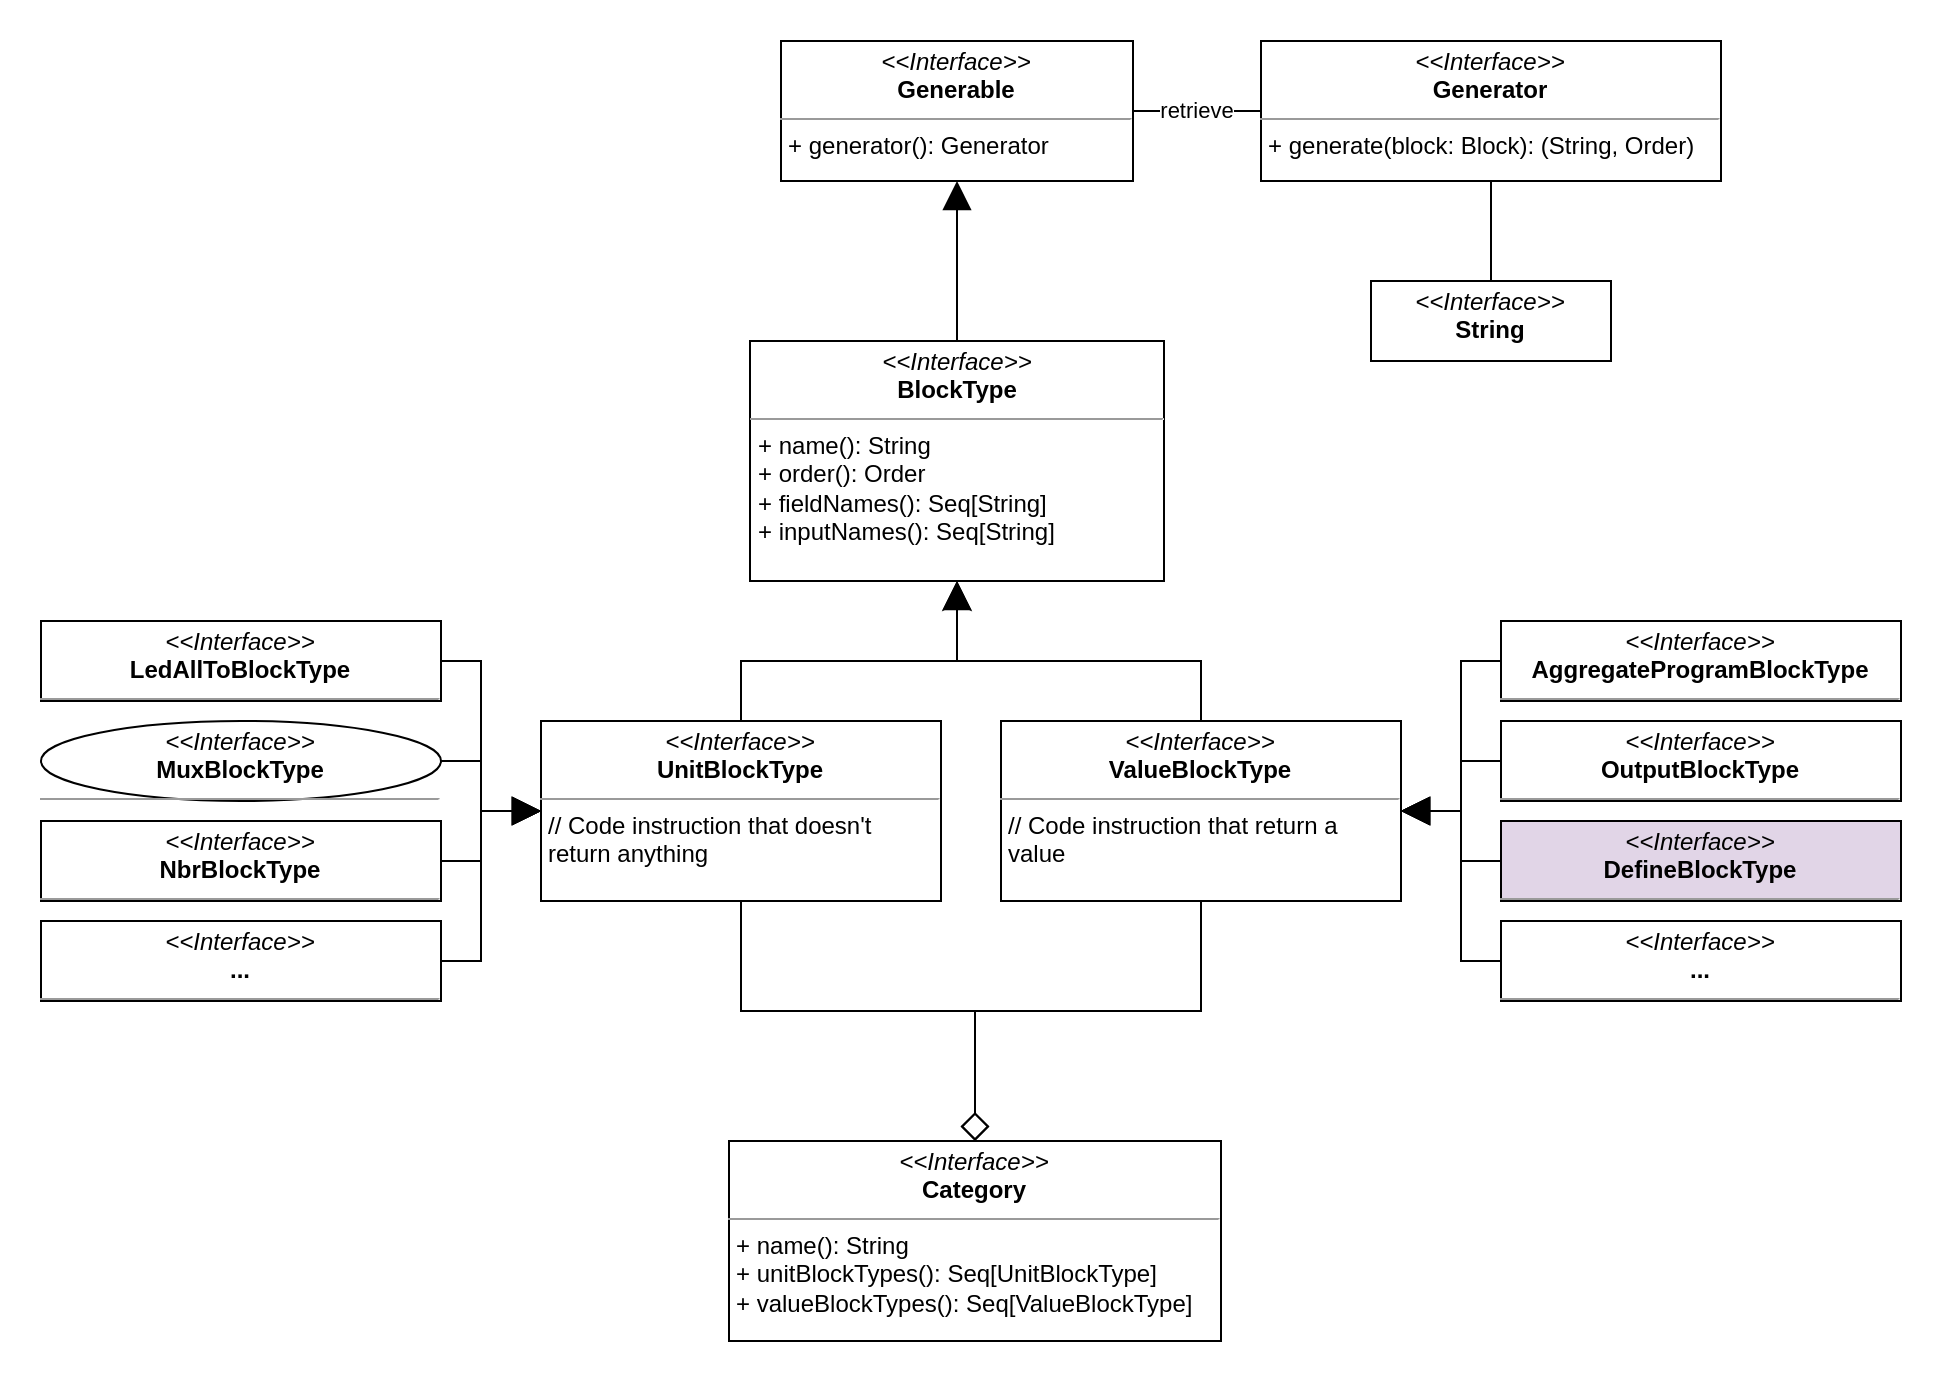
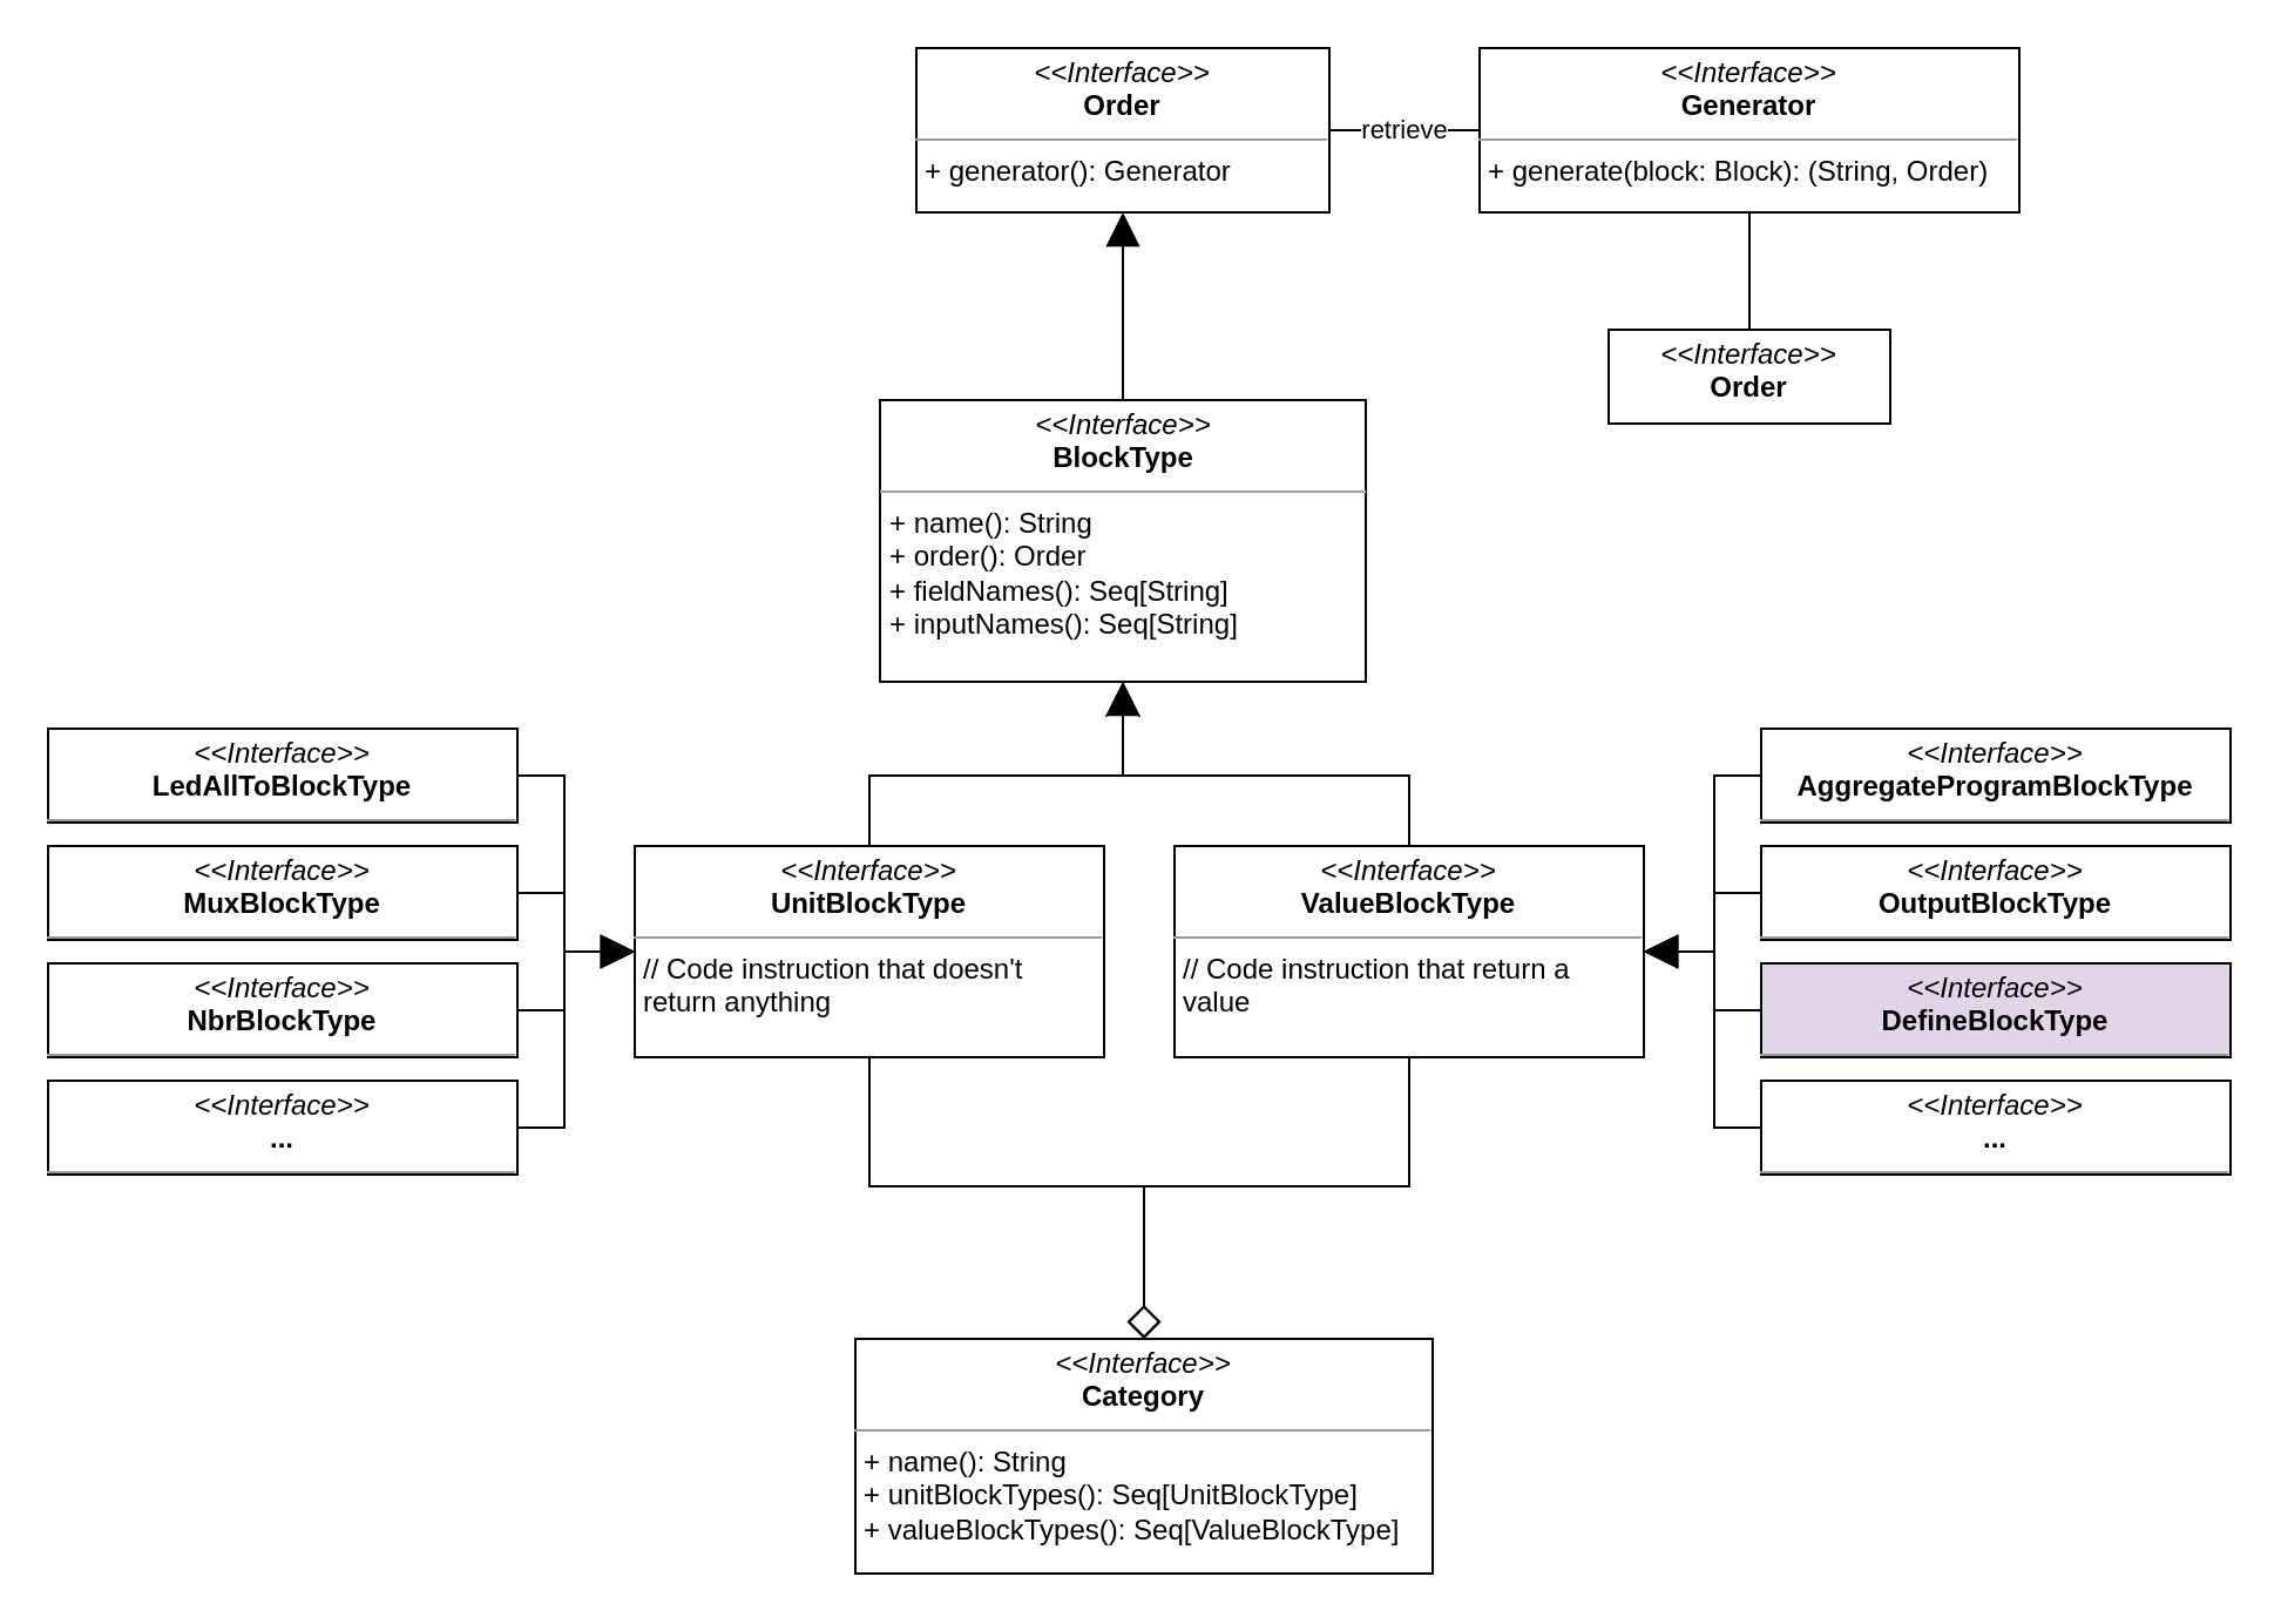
- <mxCell id="3" value="&lt;p style=&quot;margin:0px;margin-top:4px;text-align:center;&quot;&gt;&lt;i&gt;&amp;lt;&amp;lt;Interface&amp;gt;&amp;gt;&lt;/i&gt;&lt;br&gt;&lt;b&gt;Generable&lt;/b&gt;&lt;/p&gt;&lt;hr size=&quot;1&quot;&gt;&lt;p style=&quot;margin:0px;margin-left:4px;&quot;&gt;+ generator(): Generator&lt;/p&gt;" style="verticalAlign=top;align=left;overflow=fill;fontSize=12;fontFamily=Helvetica;html=1;" vertex="1" parent="1"><mxGeometry x="390" y="20" width="176" height="70" as="geometry" /></mxCell>
+ <mxCell id="3" value="&lt;p style=&quot;margin:0px;margin-top:4px;text-align:center;&quot;&gt;&lt;i&gt;&amp;lt;&amp;lt;Interface&amp;gt;&amp;gt;&lt;/i&gt;&lt;br&gt;&lt;b&gt;Order&lt;/b&gt;&lt;/p&gt;&lt;hr size=&quot;1&quot;&gt;&lt;p style=&quot;margin:0px;margin-left:4px;&quot;&gt;+ generator(): Generator&lt;/p&gt;" style="verticalAlign=top;align=left;overflow=fill;fontSize=12;fontFamily=Helvetica;html=1;" vertex="1" parent="1"><mxGeometry x="390" y="20" width="176" height="70" as="geometry" /></mxCell>
- <mxCell id="6" value="&lt;p style=&quot;margin:0px;margin-top:4px;text-align:center;&quot;&gt;&lt;i&gt;&amp;lt;&amp;lt;Interface&amp;gt;&amp;gt;&lt;/i&gt;&lt;br&gt;&lt;b&gt;String&lt;/b&gt;&lt;/p&gt;&lt;p style=&quot;margin:0px;margin-left:4px;&quot;&gt;&lt;br&gt;&lt;/p&gt;" style="verticalAlign=top;align=left;overflow=fill;fontSize=12;fontFamily=Helvetica;html=1;" vertex="1" parent="1"><mxGeometry x="685" y="140" width="120" height="40" as="geometry" /></mxCell>
+ <mxCell id="6" value="&lt;p style=&quot;margin:0px;margin-top:4px;text-align:center;&quot;&gt;&lt;i&gt;&amp;lt;&amp;lt;Interface&amp;gt;&amp;gt;&lt;/i&gt;&lt;br&gt;&lt;b&gt;Order&lt;/b&gt;&lt;/p&gt;&lt;p style=&quot;margin:0px;margin-left:4px;&quot;&gt;&lt;br&gt;&lt;/p&gt;" style="verticalAlign=top;align=left;overflow=fill;fontSize=12;fontFamily=Helvetica;html=1;" vertex="1" parent="1"><mxGeometry x="685" y="140" width="120" height="40" as="geometry" /></mxCell>
- <mxCell id="27" value="&lt;p style=&quot;margin:0px;margin-top:4px;text-align:center;&quot;&gt;&lt;i&gt;&amp;lt;&amp;lt;Interface&amp;gt;&amp;gt;&lt;/i&gt;&lt;br&gt;&lt;b&gt;MuxBlockType&lt;/b&gt;&lt;/p&gt;&lt;hr size=&quot;1&quot;&gt;&lt;p style=&quot;margin:0px;margin-left:4px;&quot;&gt;&lt;br&gt;&lt;/p&gt;" style="ellipse;verticalAlign=top;align=left;overflow=fill;fontSize=12;fontFamily=Helvetica;html=1;" vertex="1" parent="1"><mxGeometry x="20" y="360" width="200" height="40" as="geometry" /></mxCell>
+ <mxCell id="27" value="&lt;p style=&quot;margin:0px;margin-top:4px;text-align:center;&quot;&gt;&lt;i&gt;&amp;lt;&amp;lt;Interface&amp;gt;&amp;gt;&lt;/i&gt;&lt;br&gt;&lt;b&gt;MuxBlockType&lt;/b&gt;&lt;/p&gt;&lt;hr size=&quot;1&quot;&gt;&lt;p style=&quot;margin:0px;margin-left:4px;&quot;&gt;&lt;br&gt;&lt;/p&gt;" style="verticalAlign=top;align=left;overflow=fill;fontSize=12;fontFamily=Helvetica;html=1;" vertex="1" parent="1"><mxGeometry x="20" y="360" width="200" height="40" as="geometry" /></mxCell>
